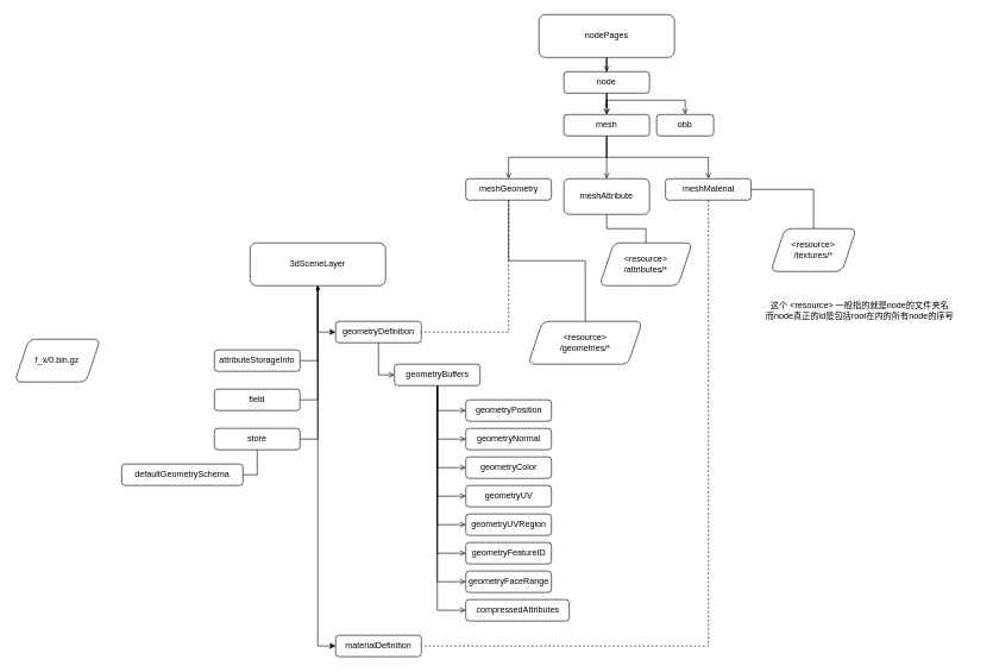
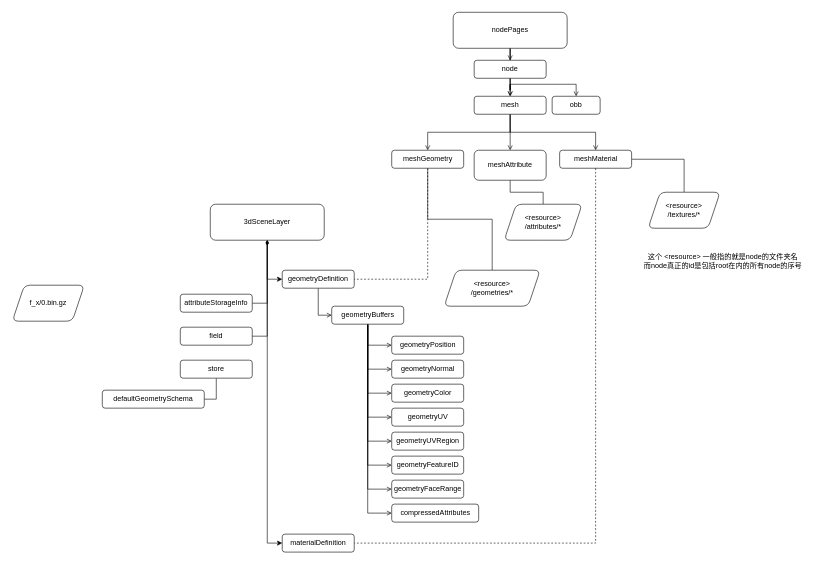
- <mxCell id="6" style="edgeStyle=orthogonalEdgeStyle;rounded=0;jumpStyle=arc;jumpSize=12;orthogonalLoop=1;jettySize=auto;html=1;exitX=0.5;exitY=1;exitDx=0;exitDy=0;entryX=1;entryY=0.5;entryDx=0;entryDy=0;startArrow=none;startFill=0;endArrow=none;endFill=0;" edge="1" parent="1" source="7" target="50"><mxGeometry relative="1" as="geometry" /></mxCell>
